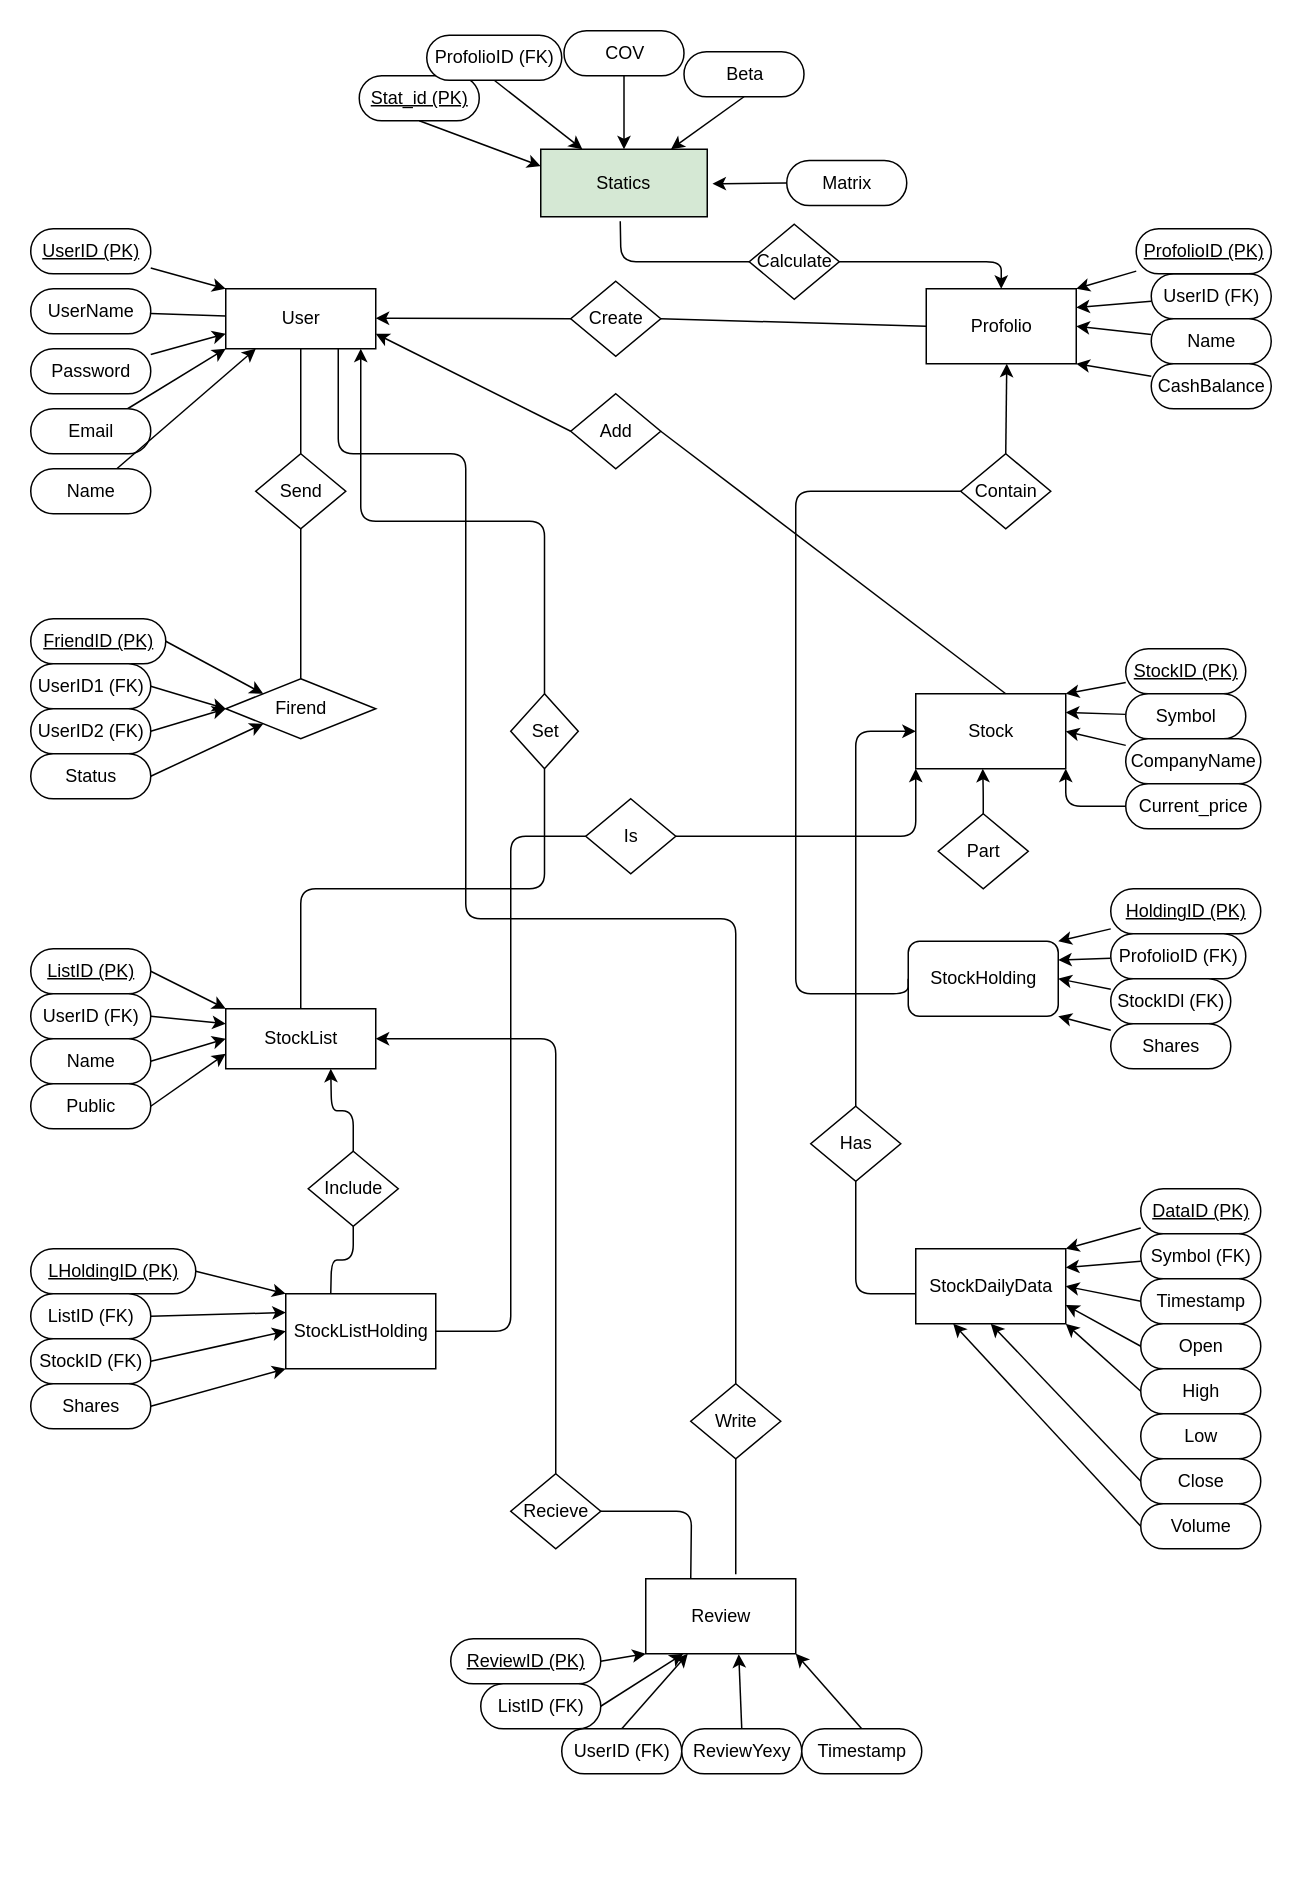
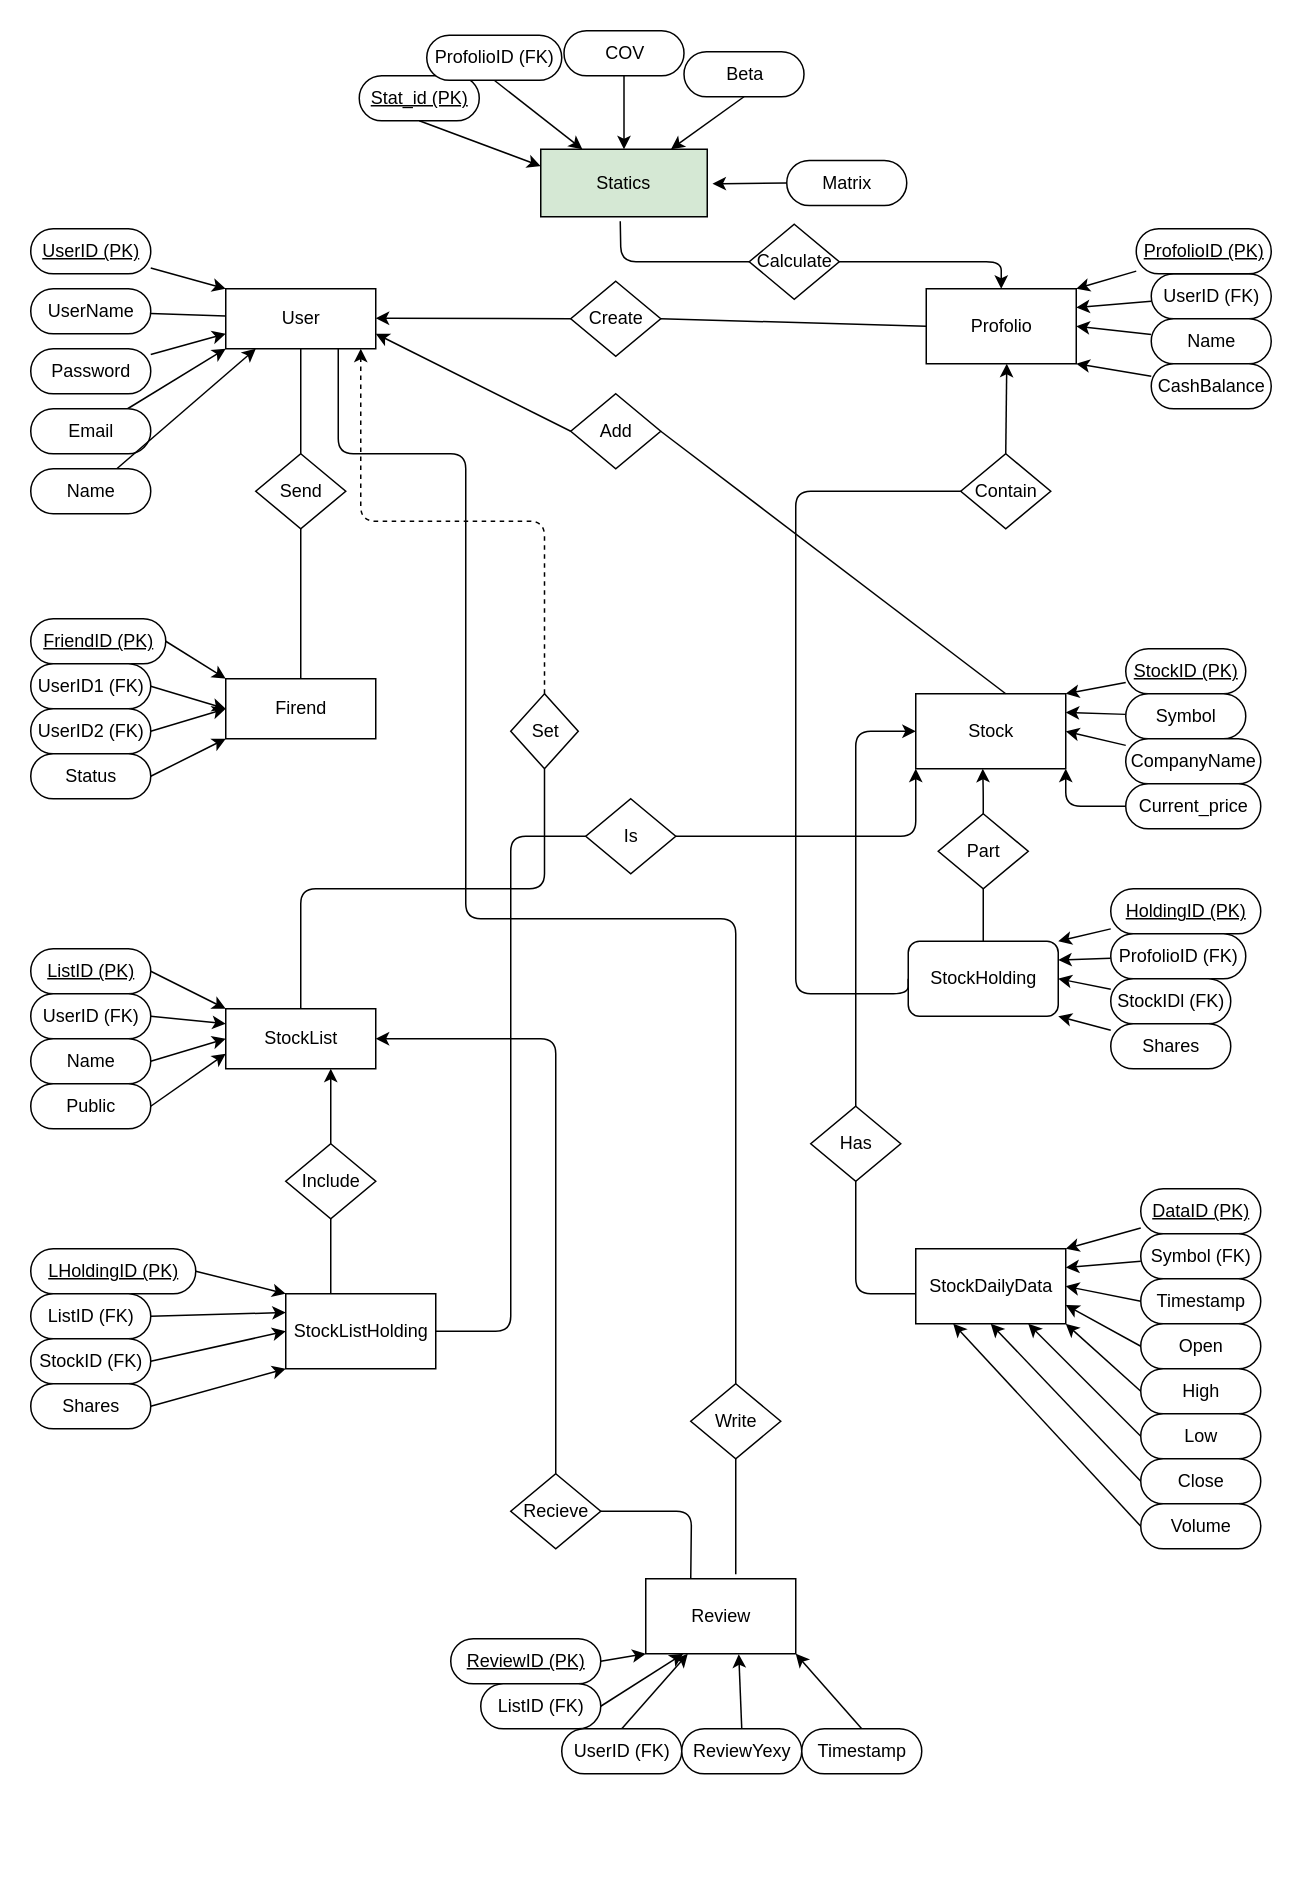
- <mxCell id="131" style="edgeStyle=orthogonalEdgeStyle;html=1;exitX=0.5;exitY=0;exitDx=0;exitDy=0;entryX=0.9;entryY=1;entryDx=0;entryDy=0;entryPerimeter=0;strokeColor=default;endArrow=classic;endFill=1;" parent="1" source="132" target="4" edge="1"><mxGeometry relative="1" as="geometry" /></mxCell>
+ <mxCell id="131" style="edgeStyle=orthogonalEdgeStyle;html=1;exitX=0.5;exitY=0;exitDx=0;exitDy=0;entryX=0.9;entryY=1;entryDx=0;entryDy=0;entryPerimeter=0;strokeColor=default;endArrow=classic;endFill=1;dashed=1;" parent="1" source="132" target="4" edge="1"><mxGeometry relative="1" as="geometry" /></mxCell>
- <mxCell id="65" value="Firend" style="rhombus;html=1;dashed=0;whitespace=wrap;" parent="64" vertex="1"><mxGeometry x="130" y="40" width="100" height="40" as="geometry" /></mxCell>
+ <mxCell id="65" value="Firend" style="html=1;dashed=0;whitespace=wrap;" parent="64" vertex="1"><mxGeometry x="130" y="40" width="100" height="40" as="geometry" /></mxCell>
+ <mxCell id="118" style="edgeStyle=orthogonalEdgeStyle;html=1;exitX=0.5;exitY=0;exitDx=0;exitDy=0;entryX=0.5;entryY=1;entryDx=0;entryDy=0;strokeColor=default;endArrow=none;endFill=0;" parent="1" source="37" target="117" edge="1"><mxGeometry relative="1" as="geometry" /></mxCell>
- <mxCell id="130" value="Include" style="shape=rhombus;html=1;dashed=0;whitespace=wrap;perimeter=rhombusPerimeter;" parent="1" vertex="1"><mxGeometry x="205" y="767" width="60" height="50" as="geometry" /></mxCell>
+ <mxCell id="130" value="Include" style="shape=rhombus;html=1;dashed=0;whitespace=wrap;perimeter=rhombusPerimeter;" parent="1" vertex="1"><mxGeometry x="190" y="762" width="60" height="50" as="geometry" /></mxCell>
+ <mxCell id="58" style="edgeStyle=none;html=1;entryX=0.75;entryY=1;entryDx=0;entryDy=0;exitX=0;exitY=0.5;exitDx=0;exitDy=0;exitPerimeter=0;" parent="46" source="59" target="47" edge="1"><mxGeometry relative="1" as="geometry"><mxPoint x="100" y="90" as="targetPoint" /></mxGeometry></mxCell>
